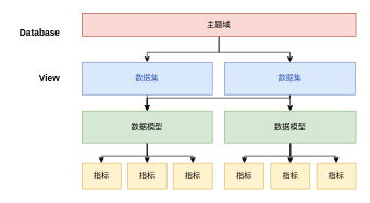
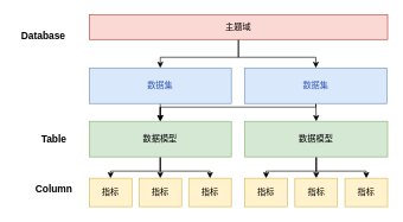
- <mxCell id="11" value="View" style="text;html=1;align=center;verticalAlign=middle;resizable=0;points=[];autosize=1;strokeColor=none;fillColor=none;fontSize=14;fontStyle=1" vertex="1" parent="1"><mxGeometry x="50" y="105" width="50" height="30" as="geometry" /></mxCell>
+ <mxCell id="12" value="Table" style="text;html=1;align=center;verticalAlign=middle;resizable=0;points=[];autosize=1;strokeColor=none;fillColor=none;fontSize=14;fontStyle=1" vertex="1" parent="1"><mxGeometry x="45" y="180" width="60" height="30" as="geometry" /></mxCell>
+ <mxCell id="21" value="Column" style="text;html=1;align=center;verticalAlign=middle;resizable=0;points=[];autosize=1;strokeColor=none;fillColor=none;fontSize=14;fontStyle=1" vertex="1" parent="1"><mxGeometry x="40" y="250" width="70" height="30" as="geometry" /></mxCell>
